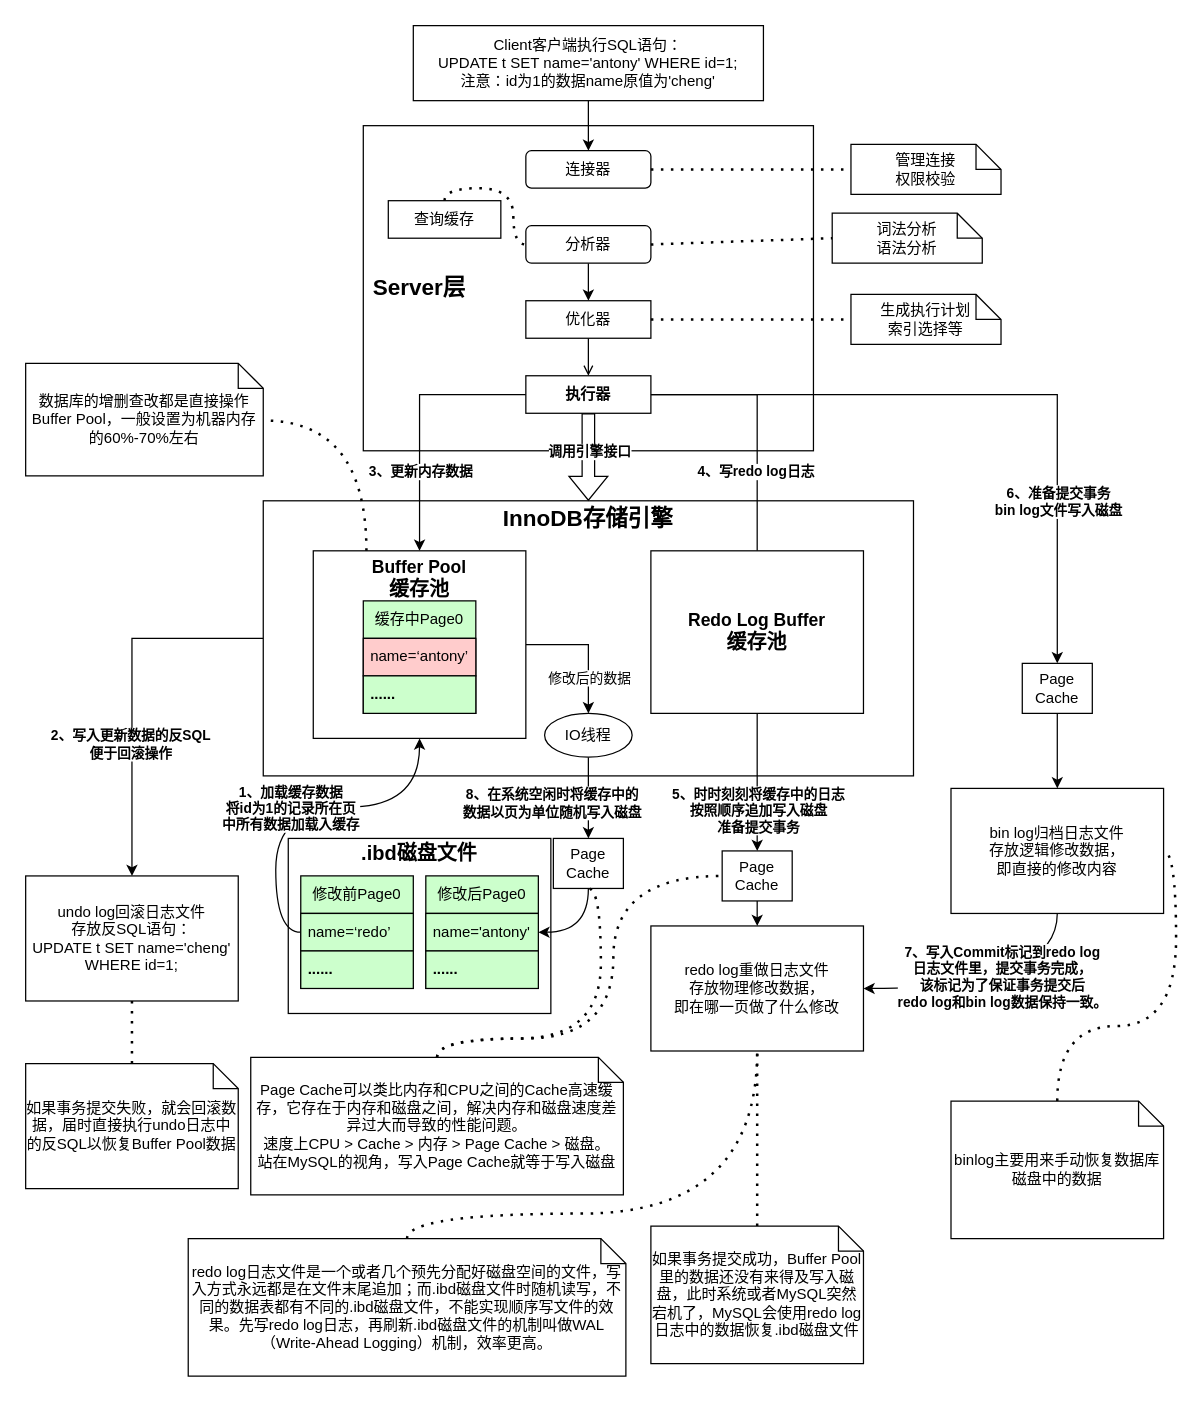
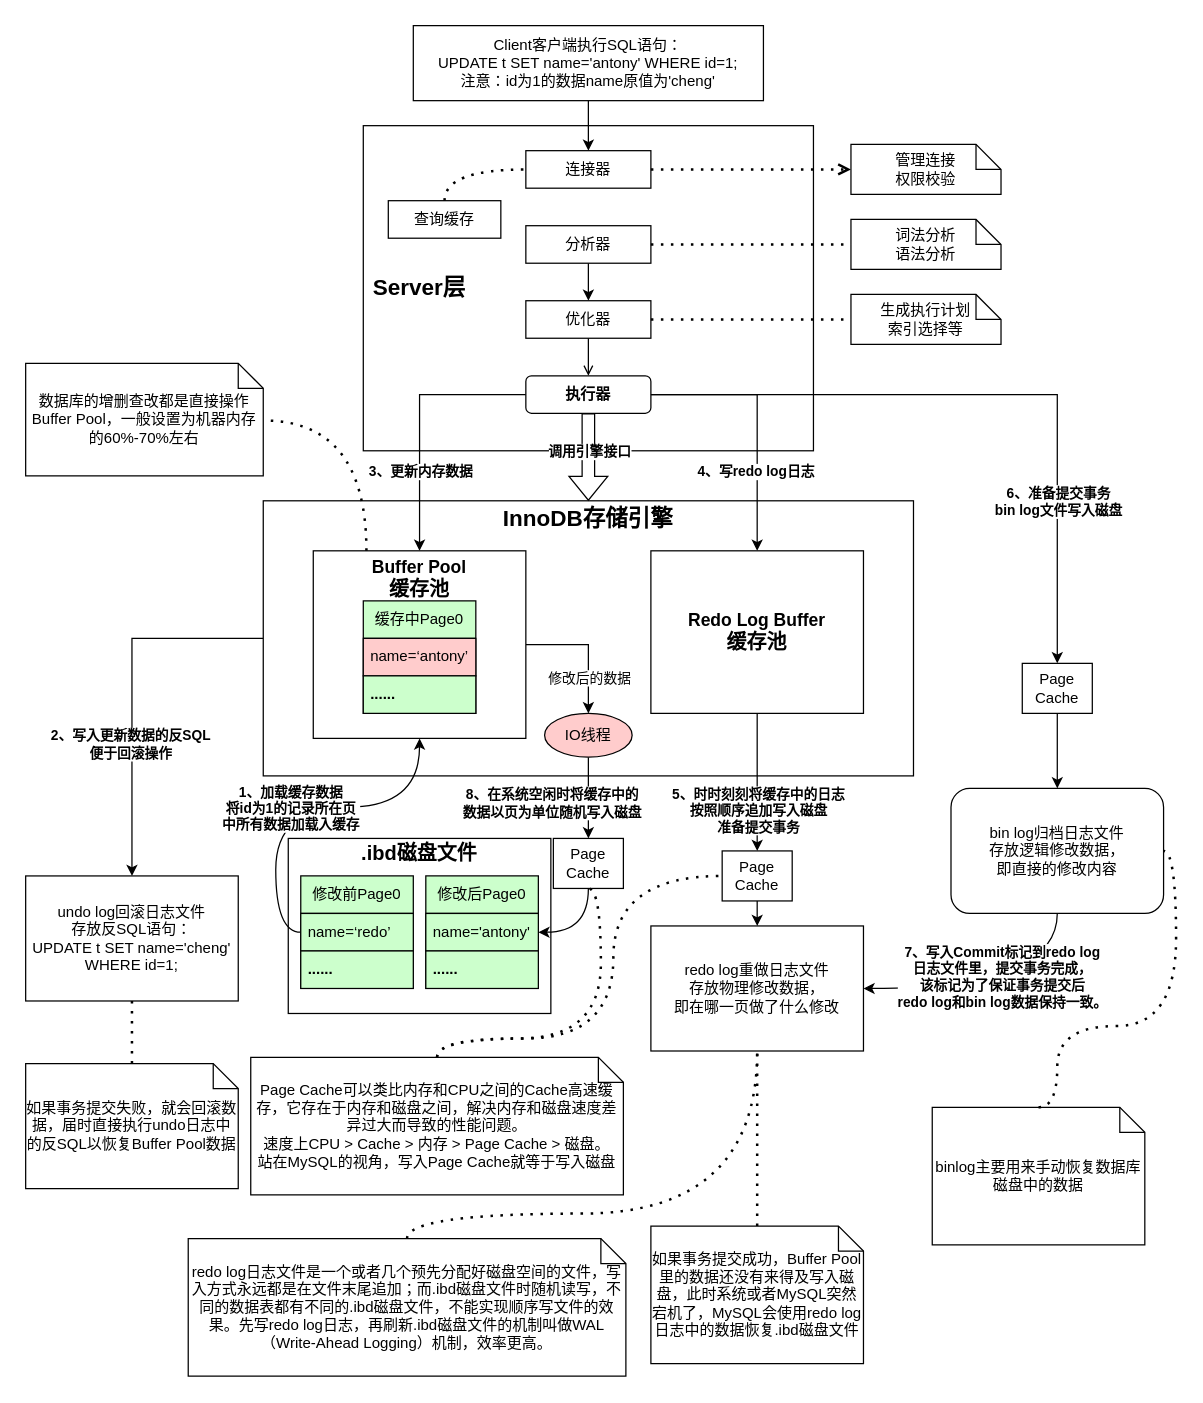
- <mxCell id="9" value="连接器" style="whiteSpace=wrap;html=1;rounded=1;" vertex="1" parent="1"><mxGeometry x="420" y="120" width="100" height="30" as="geometry" /></mxCell>
+ <mxCell id="9" value="连接器" style="rounded=0;whiteSpace=wrap;html=1;" vertex="1" parent="1"><mxGeometry x="420" y="120" width="100" height="30" as="geometry" /></mxCell>
- <mxCell id="22" value="" style="endArrow=none;dashed=1;html=1;dashPattern=1 3;strokeWidth=2;rounded=0;entryX=0;entryY=0.5;entryDx=0;entryDy=0;entryPerimeter=0;exitX=1;exitY=0.5;exitDx=0;exitDy=0;" edge="1" parent="1" source="9" target="21"><mxGeometry width="50" height="50" relative="1" as="geometry"><mxPoint x="610" y="270" as="sourcePoint" /><mxPoint x="660" y="220" as="targetPoint" /></mxGeometry></mxCell>
+ <mxCell id="22" value="" style="endArrow=open;dashed=1;html=1;dashPattern=1 3;strokeWidth=2;rounded=0;entryX=0;entryY=0.5;entryDx=0;entryDy=0;entryPerimeter=0;exitX=1;exitY=0.5;exitDx=0;exitDy=0;" edge="1" parent="1" source="9" target="21"><mxGeometry width="50" height="50" relative="1" as="geometry"><mxPoint x="610" y="270" as="sourcePoint" /><mxPoint x="660" y="220" as="targetPoint" /></mxGeometry></mxCell>
- <mxCell id="11" value="" style="endArrow=none;dashed=1;html=1;dashPattern=1 3;strokeWidth=2;rounded=0;exitX=0.5;exitY=0;exitDx=0;exitDy=0;edgeStyle=orthogonalEdgeStyle;curved=1;" edge="1" parent="1" source="10" target="13"><mxGeometry width="50" height="50" relative="1" as="geometry"><mxPoint x="480" y="290" as="sourcePoint" /><mxPoint x="530" y="240" as="targetPoint" /></mxGeometry></mxCell>
+ <mxCell id="11" value="" style="endArrow=none;dashed=1;html=1;dashPattern=1 3;strokeWidth=2;rounded=0;entryX=0;entryY=0.5;entryDx=0;entryDy=0;exitX=0.5;exitY=0;exitDx=0;exitDy=0;edgeStyle=orthogonalEdgeStyle;curved=1;" edge="1" parent="1" source="10" target="9"><mxGeometry width="50" height="50" relative="1" as="geometry"><mxPoint x="480" y="290" as="sourcePoint" /><mxPoint x="530" y="240" as="targetPoint" /></mxGeometry></mxCell>
- <mxCell id="23" value="词法分析&lt;div&gt;语法分析&lt;/div&gt;" style="shape=note;size=20;whiteSpace=wrap;html=1;" vertex="1" parent="1"><mxGeometry x="665" y="170" width="120" height="40" as="geometry" /></mxCell>
+ <mxCell id="23" value="词法分析&lt;div&gt;语法分析&lt;/div&gt;" style="shape=note;size=20;whiteSpace=wrap;html=1;" vertex="1" parent="1"><mxGeometry x="680" y="175" width="120" height="40" as="geometry" /></mxCell>
- <mxCell id="13" value="分析器" style="whiteSpace=wrap;html=1;rounded=1;" vertex="1" parent="1"><mxGeometry x="420" y="180" width="100" height="30" as="geometry" /></mxCell>
+ <mxCell id="13" value="分析器" style="rounded=0;whiteSpace=wrap;html=1;" vertex="1" parent="1"><mxGeometry x="420" y="180" width="100" height="30" as="geometry" /></mxCell>
- <mxCell id="20" value="&lt;b&gt;执行器&lt;/b&gt;" style="rounded=0;whiteSpace=wrap;html=1;" vertex="1" parent="1"><mxGeometry x="420" y="300" width="100" height="30" as="geometry" /></mxCell>
+ <mxCell id="20" value="&lt;b&gt;执行器&lt;/b&gt;" style="whiteSpace=wrap;html=1;rounded=1;" vertex="1" parent="1"><mxGeometry x="420" y="300" width="100" height="30" as="geometry" /></mxCell>
- <mxCell id="18" style="edgeStyle=orthogonalEdgeStyle;rounded=0;orthogonalLoop=1;jettySize=auto;html=1;exitX=1;exitY=0.5;exitDx=0;exitDy=0;entryX=0.5;entryY=0;entryDx=0;entryDy=0;endArrow=none;" edge="1" parent="1" source="20" target="36"><mxGeometry relative="1" as="geometry" /></mxCell>
+ <mxCell id="18" style="edgeStyle=orthogonalEdgeStyle;rounded=0;orthogonalLoop=1;jettySize=auto;html=1;exitX=1;exitY=0.5;exitDx=0;exitDy=0;entryX=0.5;entryY=0;entryDx=0;entryDy=0;" edge="1" parent="1" source="20" target="36"><mxGeometry relative="1" as="geometry" /></mxCell>
- <mxCell id="35" value="IO线程" style="ellipse;whiteSpace=wrap;html=1;" vertex="1" parent="1"><mxGeometry x="435" y="570" width="70" height="35" as="geometry" /></mxCell>
+ <mxCell id="35" value="IO线程" style="ellipse;whiteSpace=wrap;html=1;fillColor=#ffcccc;" vertex="1" parent="1"><mxGeometry x="435" y="570" width="70" height="35" as="geometry" /></mxCell>
- <mxCell id="70" value="bin log归档日志文件&lt;div&gt;存放逻辑修改数据，&lt;/div&gt;&lt;div&gt;即直接的修改内容&lt;/div&gt;" style="rounded=0;whiteSpace=wrap;html=1;" vertex="1" parent="1"><mxGeometry x="760" y="630" width="170" height="100" as="geometry" /></mxCell>
+ <mxCell id="70" value="bin log归档日志文件&lt;div&gt;存放逻辑修改数据，&lt;/div&gt;&lt;div&gt;即直接的修改内容&lt;/div&gt;" style="whiteSpace=wrap;html=1;rounded=1;" vertex="1" parent="1"><mxGeometry x="760" y="630" width="170" height="100" as="geometry" /></mxCell>
- <mxCell id="75" value="binlog主要用来手动恢复数据库磁盘中的数据" style="shape=note;size=20;whiteSpace=wrap;html=1;" vertex="1" parent="1"><mxGeometry x="760" y="880" width="170" height="110" as="geometry" /></mxCell>
+ <mxCell id="75" value="binlog主要用来手动恢复数据库磁盘中的数据" style="shape=note;size=20;whiteSpace=wrap;html=1;" vertex="1" parent="1"><mxGeometry x="745" y="885" width="170" height="110" as="geometry" /></mxCell>
